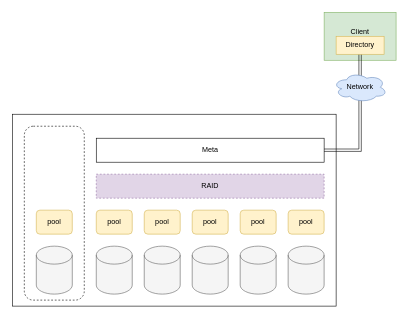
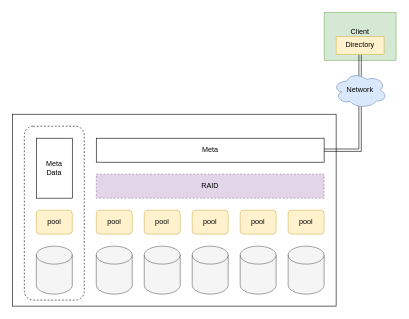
- <mxCell id="22" value="Network" style="ellipse;shape=cloud;whiteSpace=wrap;html=1;fillColor=#dae8fc;strokeColor=#6c8ebf;" vertex="1" parent="1"><mxGeometry x="555" y="120" width="90" height="50" as="geometry" /></mxCell>
+ <mxCell id="22" value="Network" style="ellipse;shape=cloud;whiteSpace=wrap;html=1;fillColor=#dae8fc;strokeColor=#6c8ebf;" vertex="1" parent="1"><mxGeometry x="555" y="120" width="90" height="60" as="geometry" /></mxCell>
+ <mxCell id="18" value="Meta&lt;br&gt;Data" style="rounded=0;whiteSpace=wrap;html=1;" vertex="1" parent="1"><mxGeometry x="60" y="230" width="60" height="100" as="geometry" /></mxCell>
